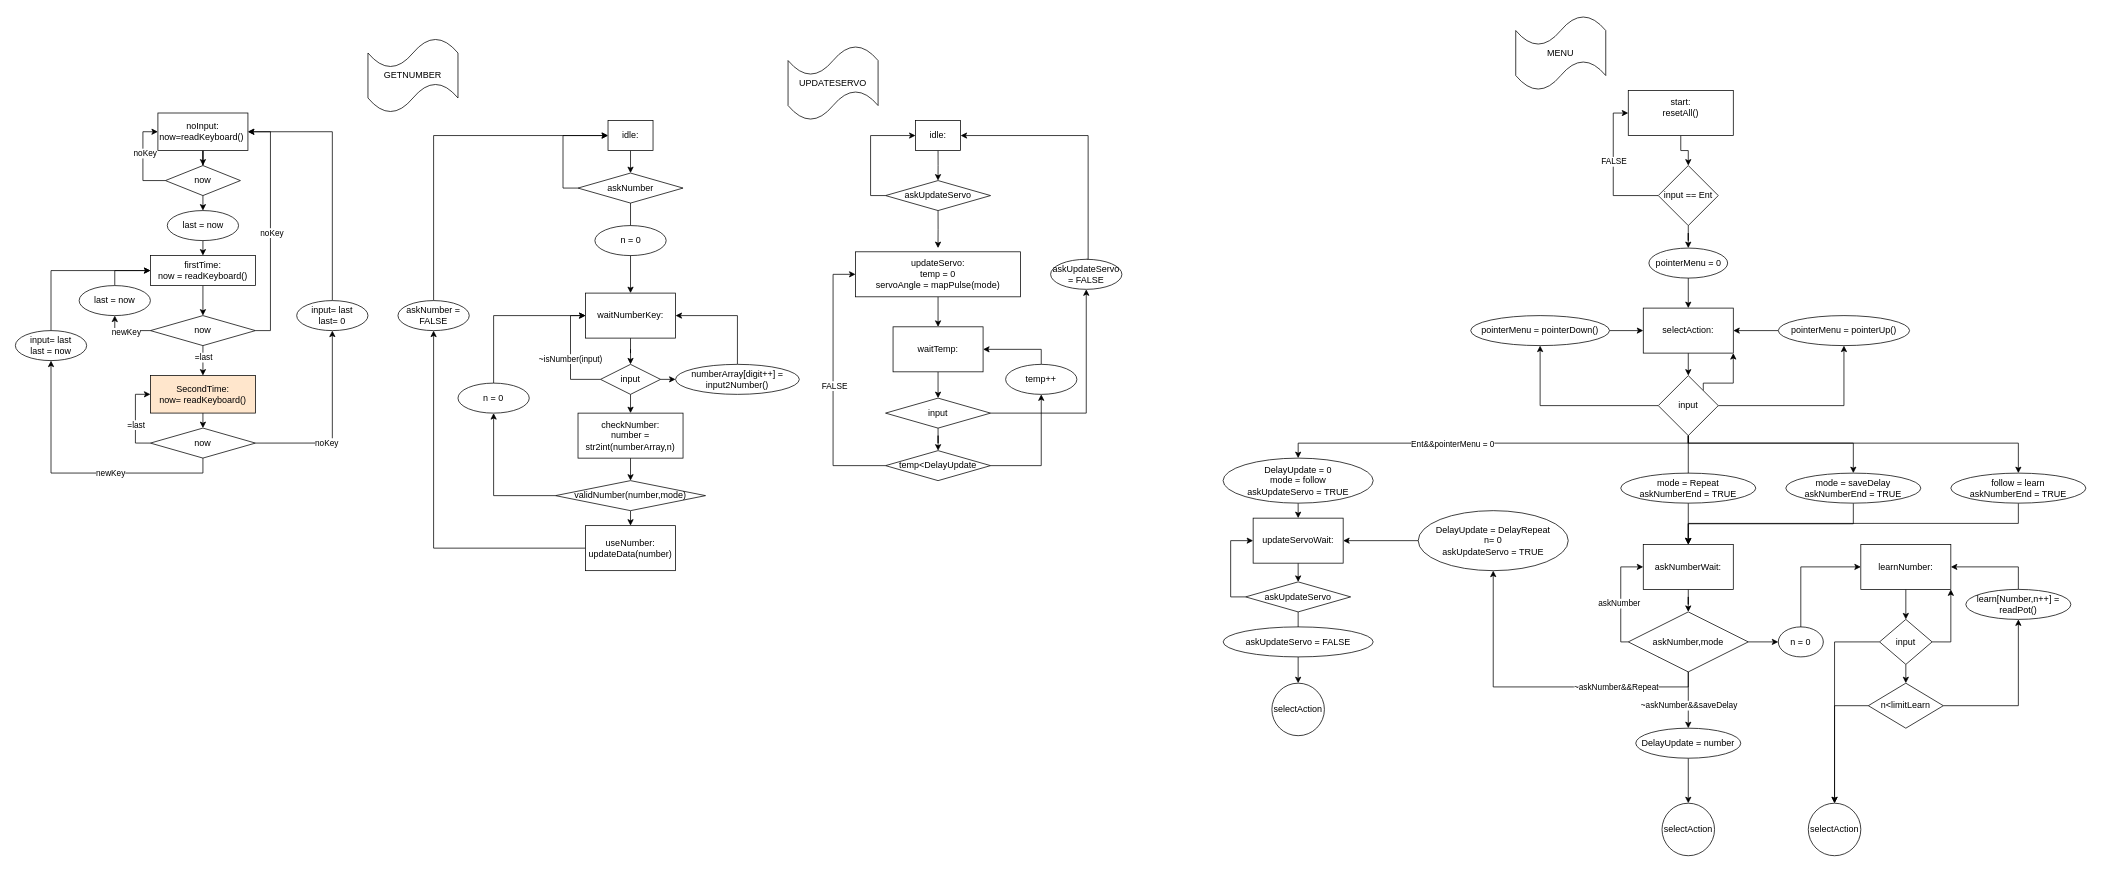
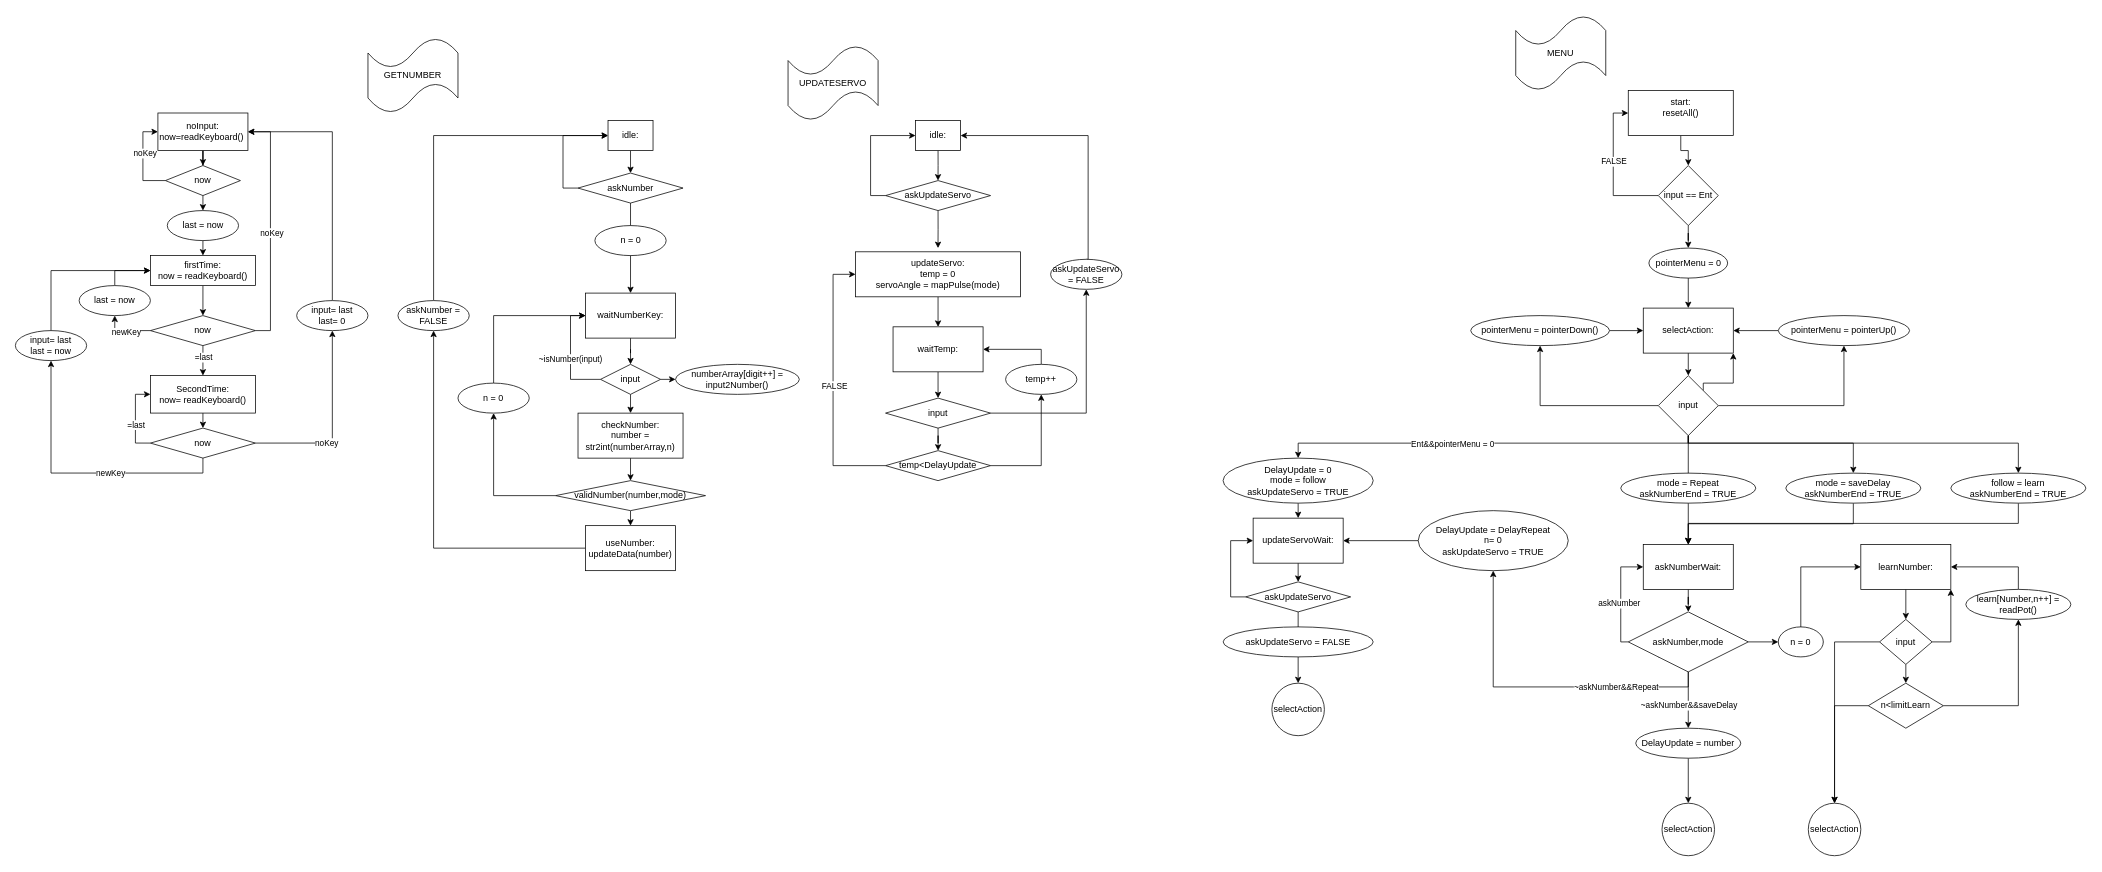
- <mxCell id="81" style="edgeStyle=orthogonalEdgeStyle;rounded=0;orthogonalLoop=1;jettySize=auto;html=1;exitX=0.5;exitY=0;exitDx=0;exitDy=0;entryX=1;entryY=0.5;entryDx=0;entryDy=0;" parent="1" source="82" target="75" edge="1"><mxGeometry relative="1" as="geometry" /></mxCell>
- <mxCell id="130" value="SecondTime:&lt;br&gt;now= readKeyboard()" style="rounded=0;whiteSpace=wrap;html=1;fillColor=#ffe6cc;" parent="1" vertex="1"><mxGeometry x="200" y="499.94" width="140" height="50" as="geometry" /></mxCell>
+ <mxCell id="130" value="SecondTime:&lt;br&gt;now= readKeyboard()" style="rounded=0;whiteSpace=wrap;html=1;" parent="1" vertex="1"><mxGeometry x="200" y="499.94" width="140" height="50" as="geometry" /></mxCell>
